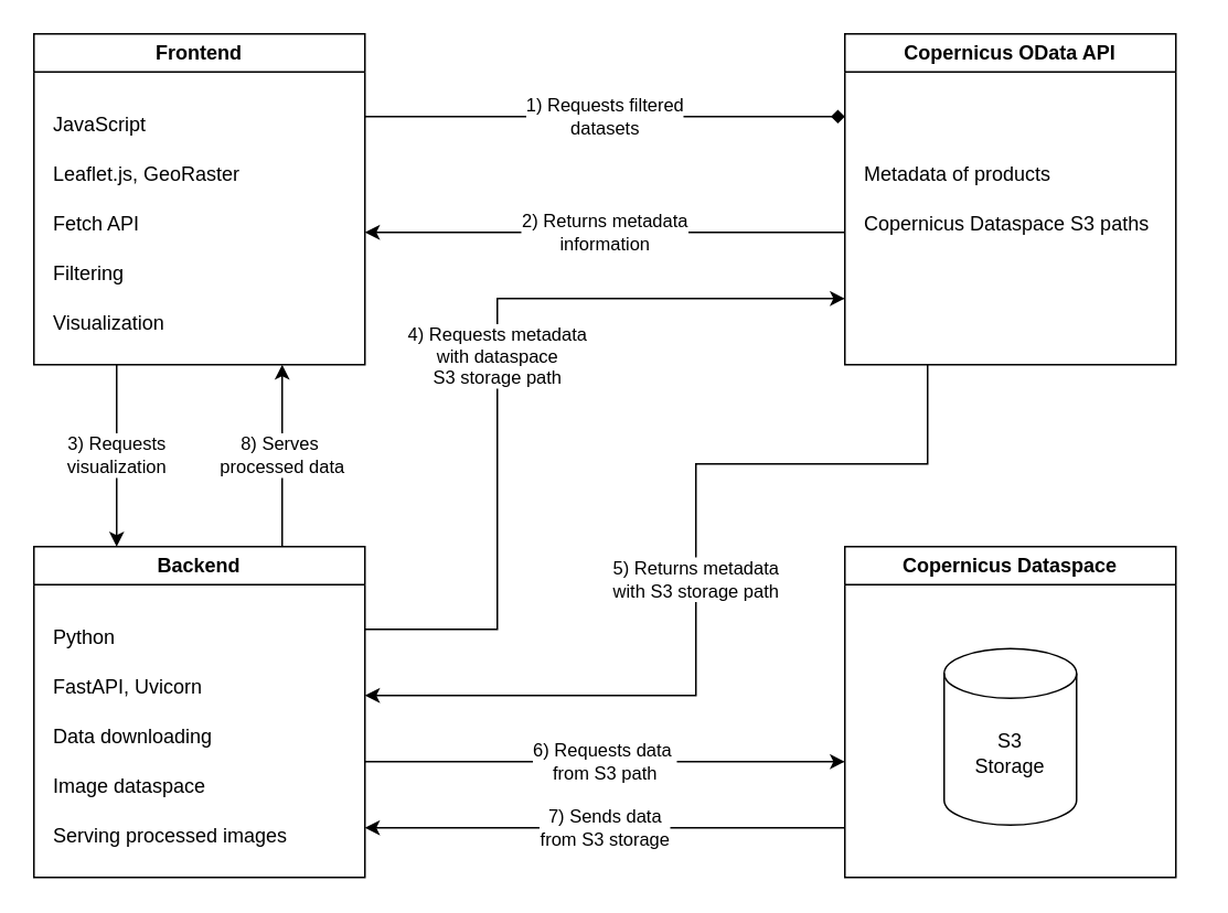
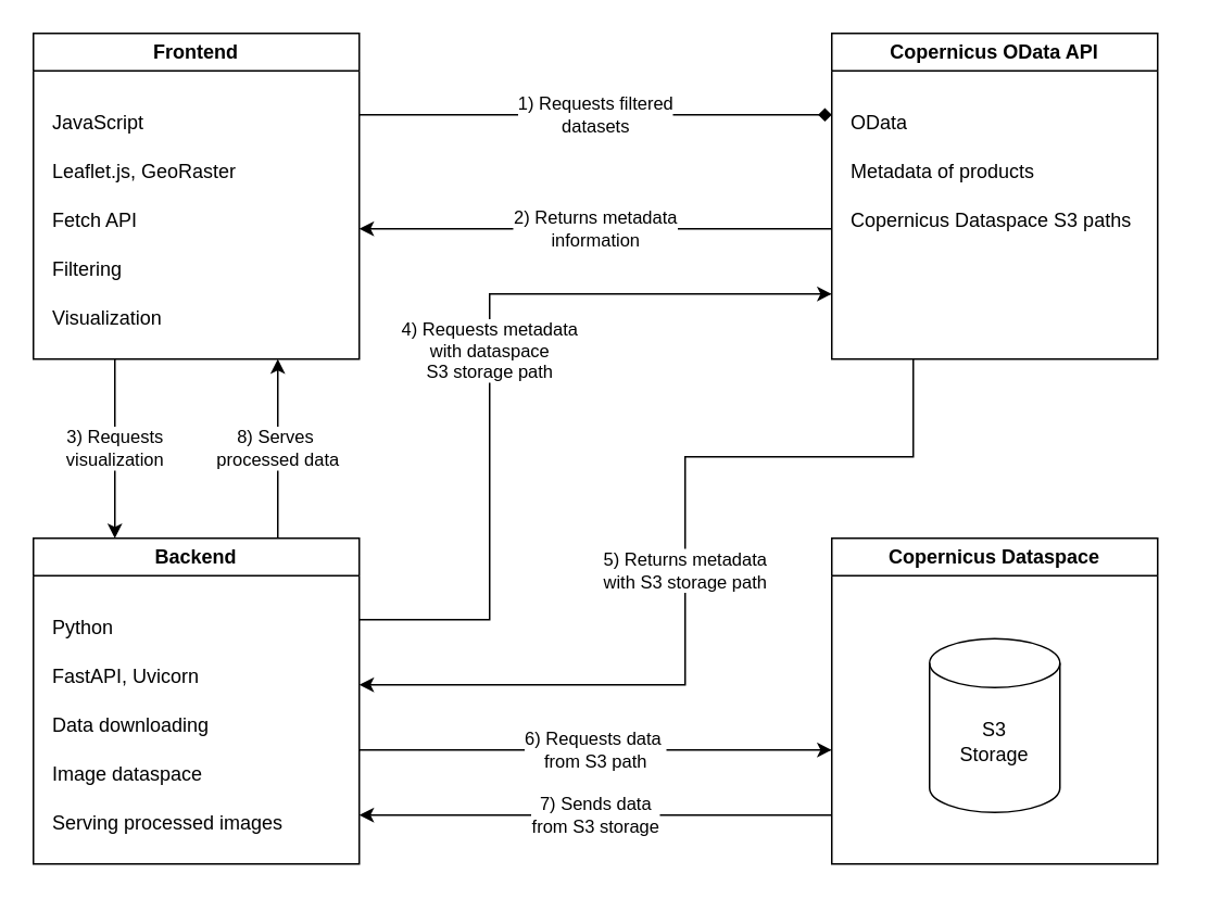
+ <mxCell id="16" value="&lt;div align=&quot;left&quot;&gt;OData&lt;/div&gt;" style="text;html=1;align=left;verticalAlign=middle;whiteSpace=wrap;rounded=0;" parent="15" vertex="1"><mxGeometry x="10" y="40" width="170" height="30" as="geometry" /></mxCell>
